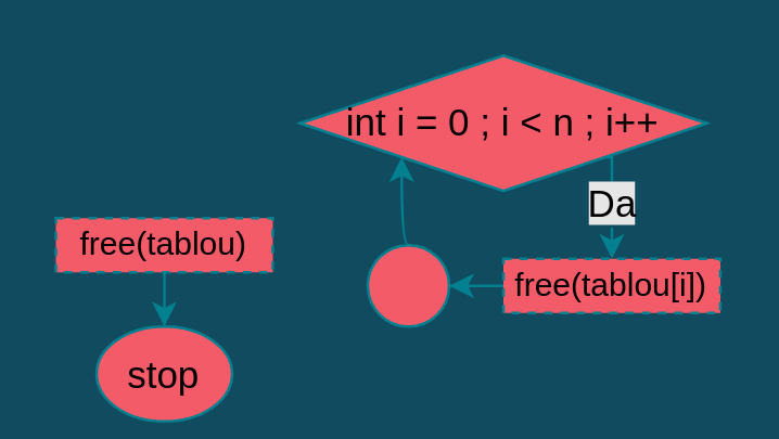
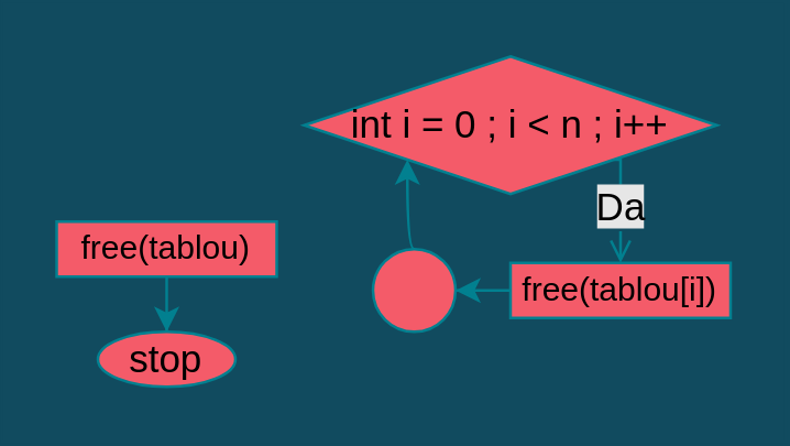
- <mxCell id="2" value="&lt;font style=&quot;font-size: 14px ; background-color: rgb(230 , 230 , 230)&quot;&gt;Da&lt;/font&gt;" style="edgeStyle=orthogonalEdgeStyle;rounded=0;orthogonalLoop=1;jettySize=auto;html=1;exitX=1;exitY=1;exitDx=0;exitDy=0;entryX=0.5;entryY=0;entryDx=0;entryDy=0;strokeColor=#028090;fontSize=14;labelBackgroundColor=#114B5F;" edge="1" parent="1" source="3" target="8"><mxGeometry relative="1" as="geometry"><mxPoint x="249.375" y="85" as="targetPoint" /></mxGeometry></mxCell>
+ <mxCell id="2" value="&lt;font style=&quot;font-size: 14px ; background-color: rgb(230 , 230 , 230)&quot;&gt;Da&lt;/font&gt;" style="edgeStyle=orthogonalEdgeStyle;rounded=0;orthogonalLoop=1;jettySize=auto;html=1;exitX=1;exitY=1;exitDx=0;exitDy=0;entryX=0.5;entryY=0;entryDx=0;entryDy=0;strokeColor=#028090;fontSize=14;labelBackgroundColor=#114B5F;endArrow=open;" edge="1" parent="1" source="3" target="8"><mxGeometry relative="1" as="geometry"><mxPoint x="249.375" y="85" as="targetPoint" /></mxGeometry></mxCell>
- <mxCell id="10" value="free(tablou)" style="rounded=0;whiteSpace=wrap;html=1;fillColor=#F45B69;strokeColor=#028090;dashed=1;" vertex="1" parent="1"><mxGeometry x="20" y="80" width="80" height="20" as="geometry" /></mxCell>
+ <mxCell id="10" value="free(tablou)" style="rounded=0;whiteSpace=wrap;html=1;fillColor=#F45B69;strokeColor=#028090;" vertex="1" parent="1"><mxGeometry x="20" y="80" width="80" height="20" as="geometry" /></mxCell>
- <mxCell id="8" value="free(tablou[i])" style="rounded=0;whiteSpace=wrap;html=1;fillColor=#F45B69;strokeColor=#028090;dashed=1;" vertex="1" parent="1"><mxGeometry x="185" y="95" width="80" height="20" as="geometry" /></mxCell>
+ <mxCell id="8" value="free(tablou[i])" style="rounded=0;whiteSpace=wrap;html=1;fillColor=#F45B69;strokeColor=#028090;" vertex="1" parent="1"><mxGeometry x="185" y="95" width="80" height="20" as="geometry" /></mxCell>
- <mxCell id="6" value="stop" style="ellipse;whiteSpace=wrap;html=1;strokeColor=#028090;fillColor=#F45B69;labelBackgroundColor=none;fontSize=14;" vertex="1" parent="1"><mxGeometry x="35" y="120" width="50" height="35" as="geometry" /></mxCell>
+ <mxCell id="6" value="stop" style="ellipse;whiteSpace=wrap;html=1;strokeColor=#028090;fillColor=#F45B69;labelBackgroundColor=none;fontSize=14;" vertex="1" parent="1"><mxGeometry x="35" y="120" width="50" height="20" as="geometry" /></mxCell>
